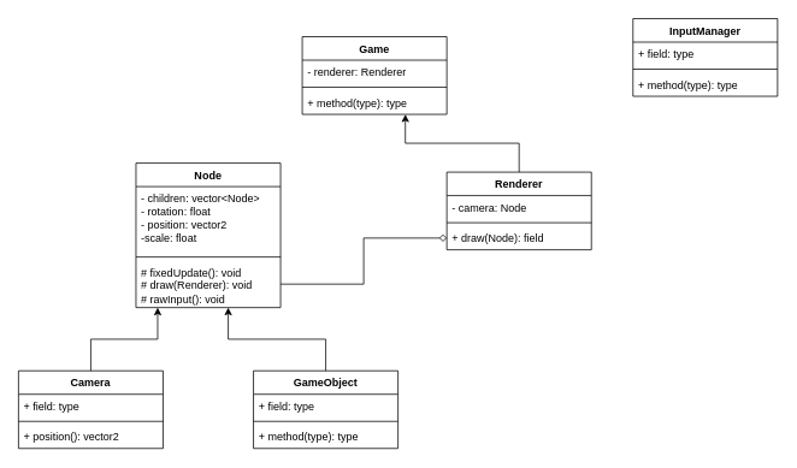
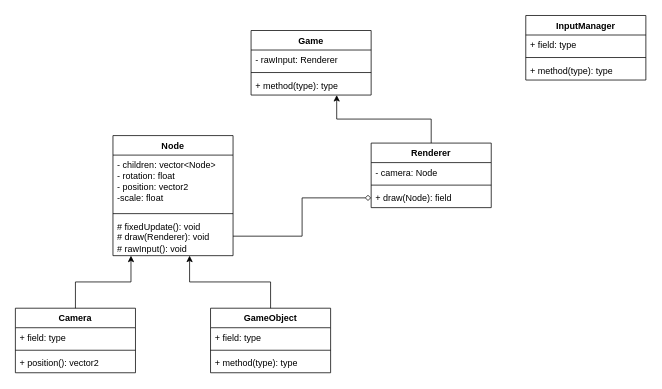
- <mxCell id="3" value="- renderer: Renderer" style="text;strokeColor=none;fillColor=none;align=left;verticalAlign=top;spacingLeft=4;spacingRight=4;overflow=hidden;rotatable=0;points=[[0,0.5],[1,0.5]];portConstraint=eastwest;whiteSpace=wrap;html=1;" vertex="1" parent="2"><mxGeometry y="26" width="160" height="26" as="geometry" /></mxCell>
+ <mxCell id="3" value="- rawInput: Renderer" style="text;strokeColor=none;fillColor=none;align=left;verticalAlign=top;spacingLeft=4;spacingRight=4;overflow=hidden;rotatable=0;points=[[0,0.5],[1,0.5]];portConstraint=eastwest;whiteSpace=wrap;html=1;" vertex="1" parent="2"><mxGeometry y="26" width="160" height="26" as="geometry" /></mxCell>
